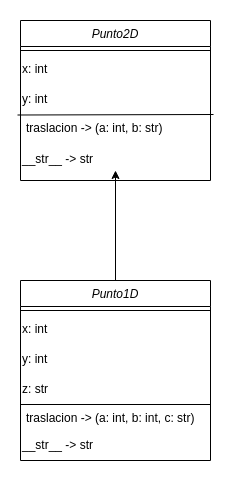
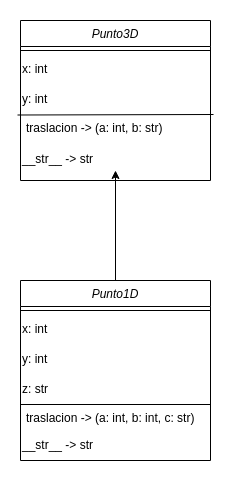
- <mxCell id="11" value="Punto2D" style="swimlane;fontStyle=2;align=center;verticalAlign=top;childLayout=stackLayout;horizontal=1;startSize=26;horizontalStack=0;resizeParent=1;resizeLast=0;collapsible=1;marginBottom=0;rounded=0;shadow=0;strokeWidth=1;" vertex="1" parent="1"><mxGeometry x="20" y="20" width="190" height="160" as="geometry"><mxRectangle x="230" y="140" width="160" height="26" as="alternateBounds" /></mxGeometry></mxCell>
+ <mxCell id="11" value="Punto3D" style="swimlane;fontStyle=2;align=center;verticalAlign=top;childLayout=stackLayout;horizontal=1;startSize=26;horizontalStack=0;resizeParent=1;resizeLast=0;collapsible=1;marginBottom=0;rounded=0;shadow=0;strokeWidth=1;" vertex="1" parent="1"><mxGeometry x="20" y="20" width="190" height="160" as="geometry"><mxRectangle x="230" y="140" width="160" height="26" as="alternateBounds" /></mxGeometry></mxCell>
